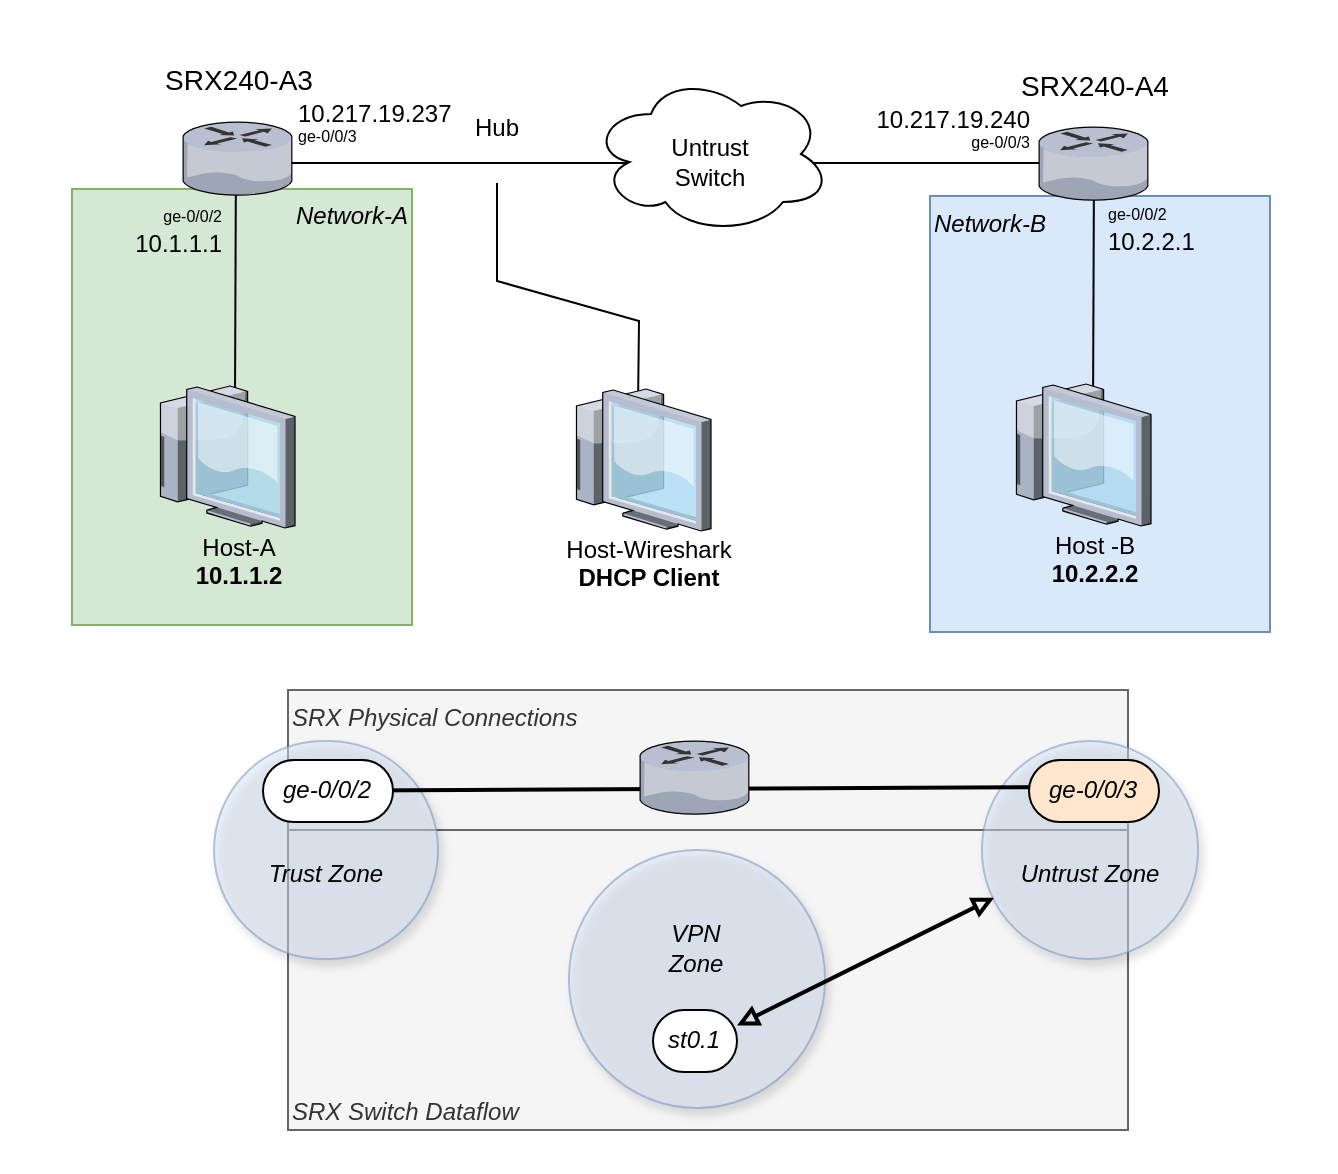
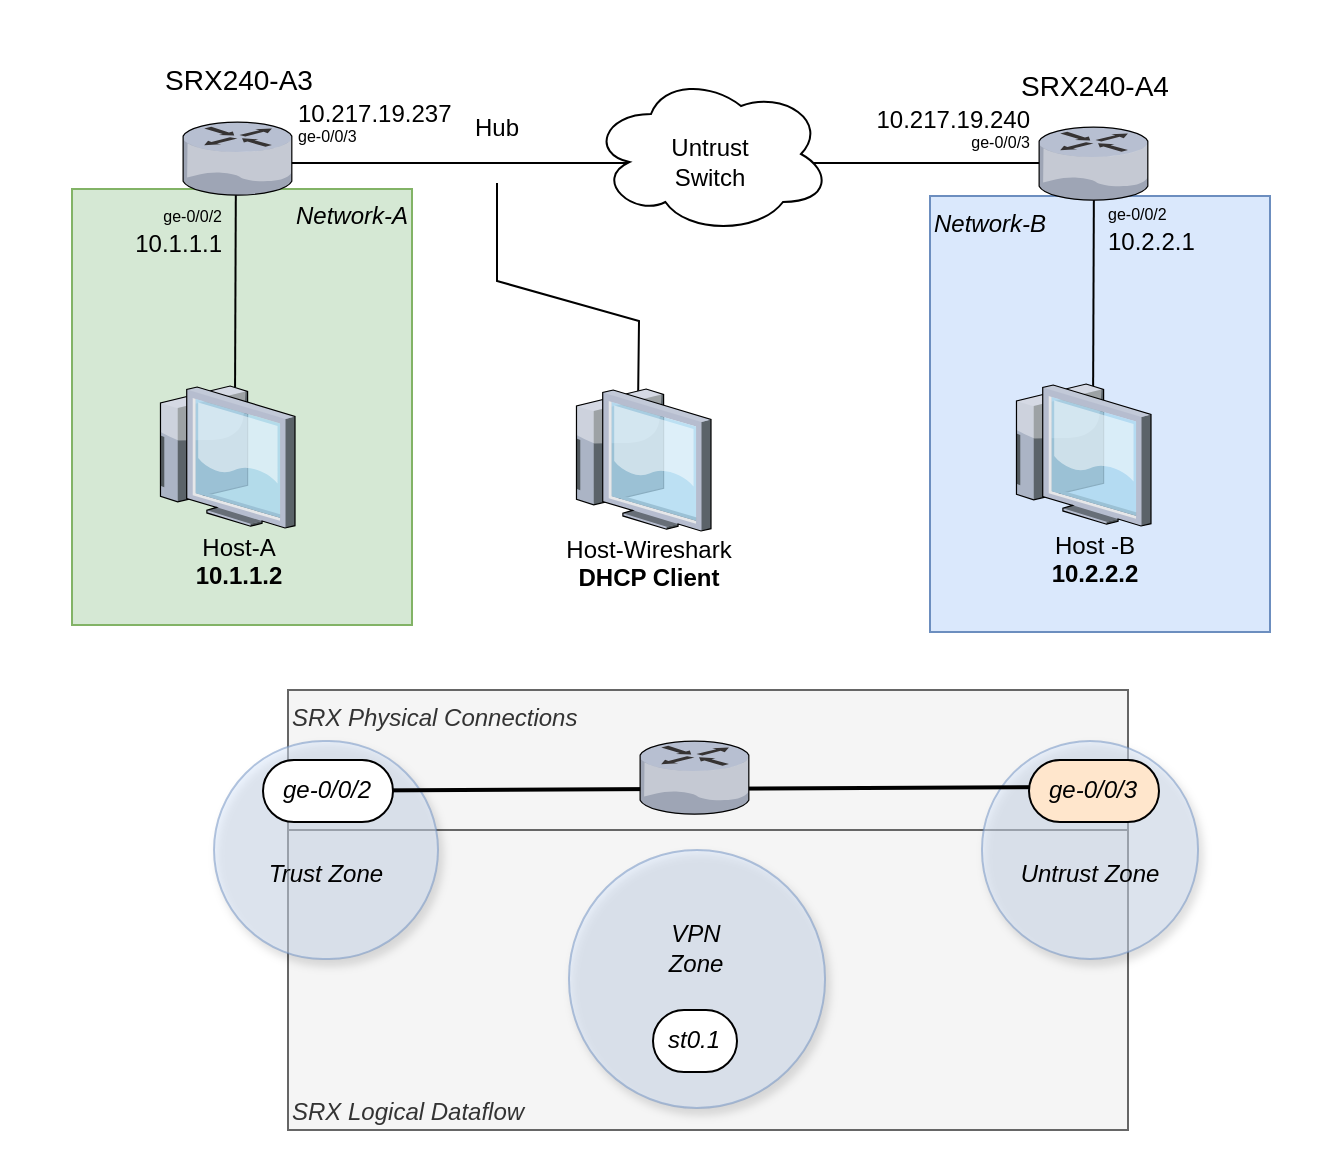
- <mxCell id="34" style="edgeStyle=none;rounded=0;html=1;jettySize=auto;orthogonalLoop=1;endArrow=block;endFill=0;exitX=1;exitY=0.25;exitDx=0;exitDy=0;strokeWidth=2;startArrow=block;startFill=0;sourcePerimeterSpacing=-4;targetPerimeterSpacing=-6;" parent="1" source="37" target="33" edge="1"><mxGeometry relative="1" as="geometry"><mxPoint x="412.5" y="489.5" as="sourcePoint" /><mxPoint x="463.5" y="489.5" as="targetPoint" /></mxGeometry></mxCell>
- <mxCell id="3" value="SRX Switch Dataflow" style="rounded=0;whiteSpace=wrap;html=1;align=left;fillColor=#f5f5f5;verticalAlign=bottom;strokeColor=#666666;fontStyle=2;fontColor=#333333;" parent="1" vertex="1"><mxGeometry x="143.5" y="414.5" width="420" height="150" as="geometry" /></mxCell>
+ <mxCell id="3" value="SRX Logical Dataflow" style="rounded=0;whiteSpace=wrap;html=1;align=left;fillColor=#f5f5f5;verticalAlign=bottom;strokeColor=#666666;fontStyle=2;fontColor=#333333;" parent="1" vertex="1"><mxGeometry x="143.5" y="414.5" width="420" height="150" as="geometry" /></mxCell>
